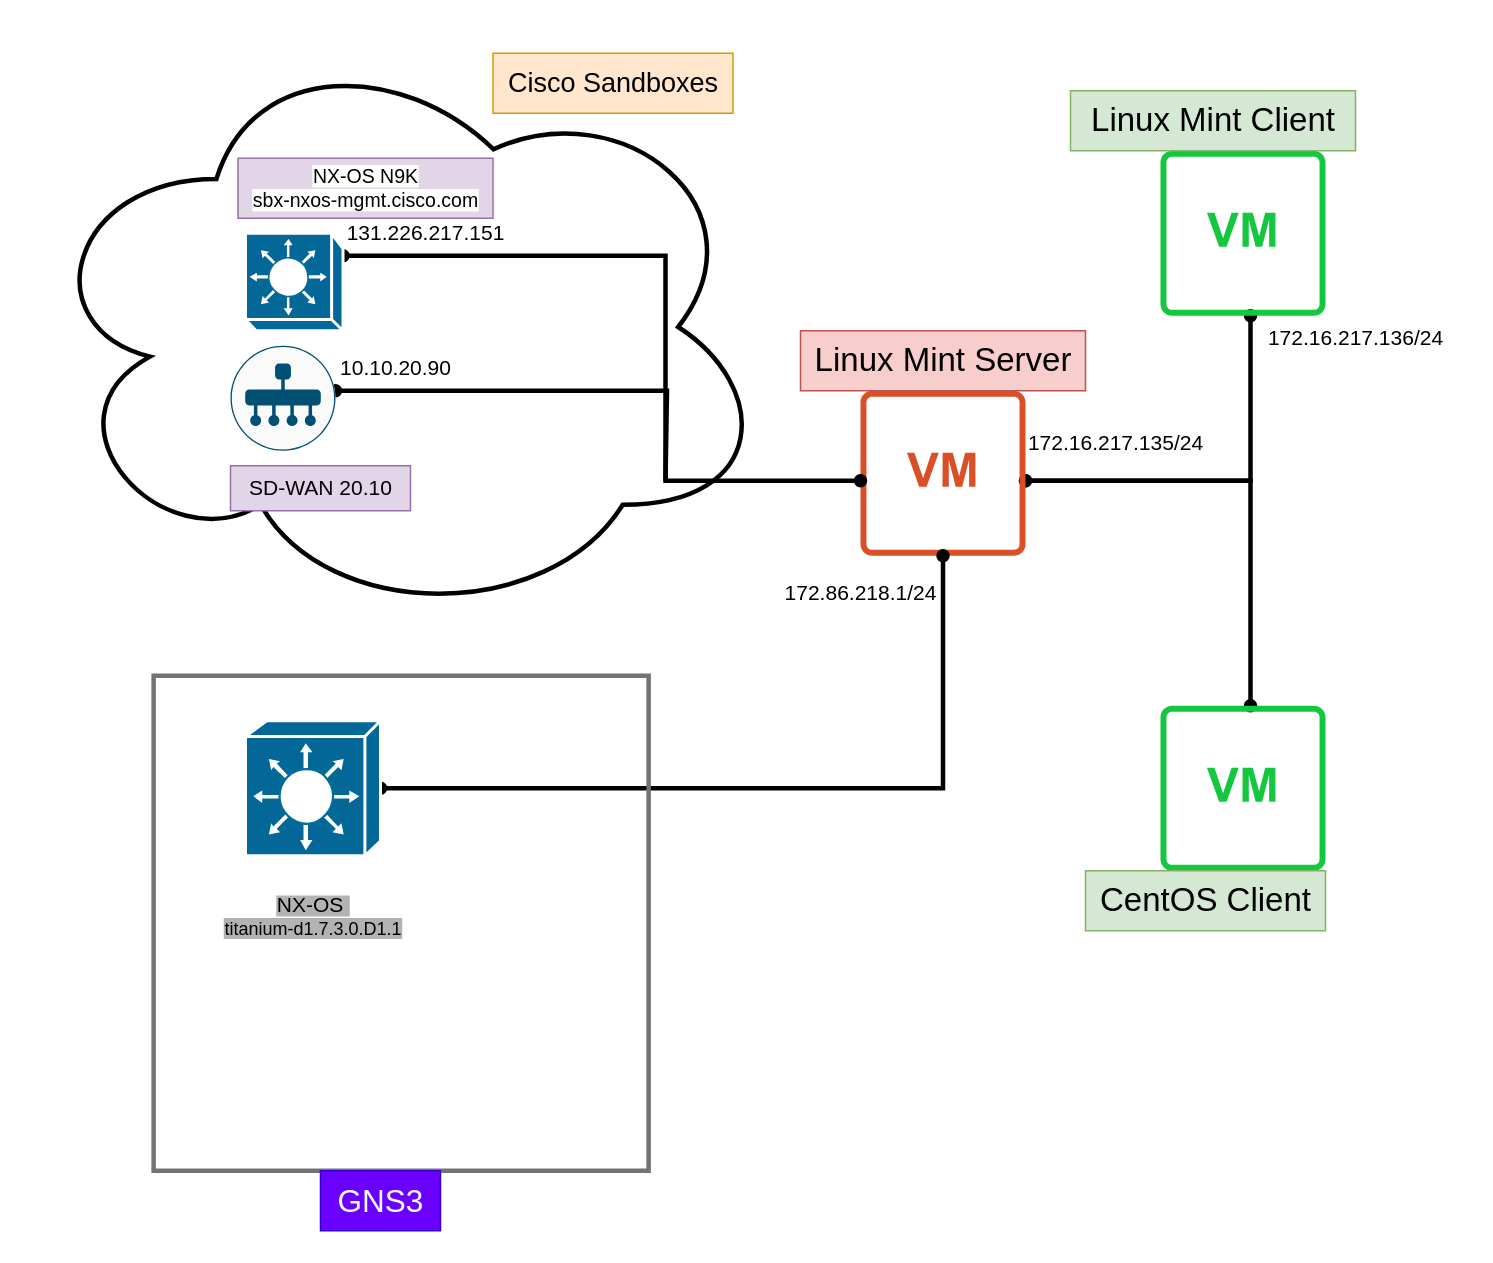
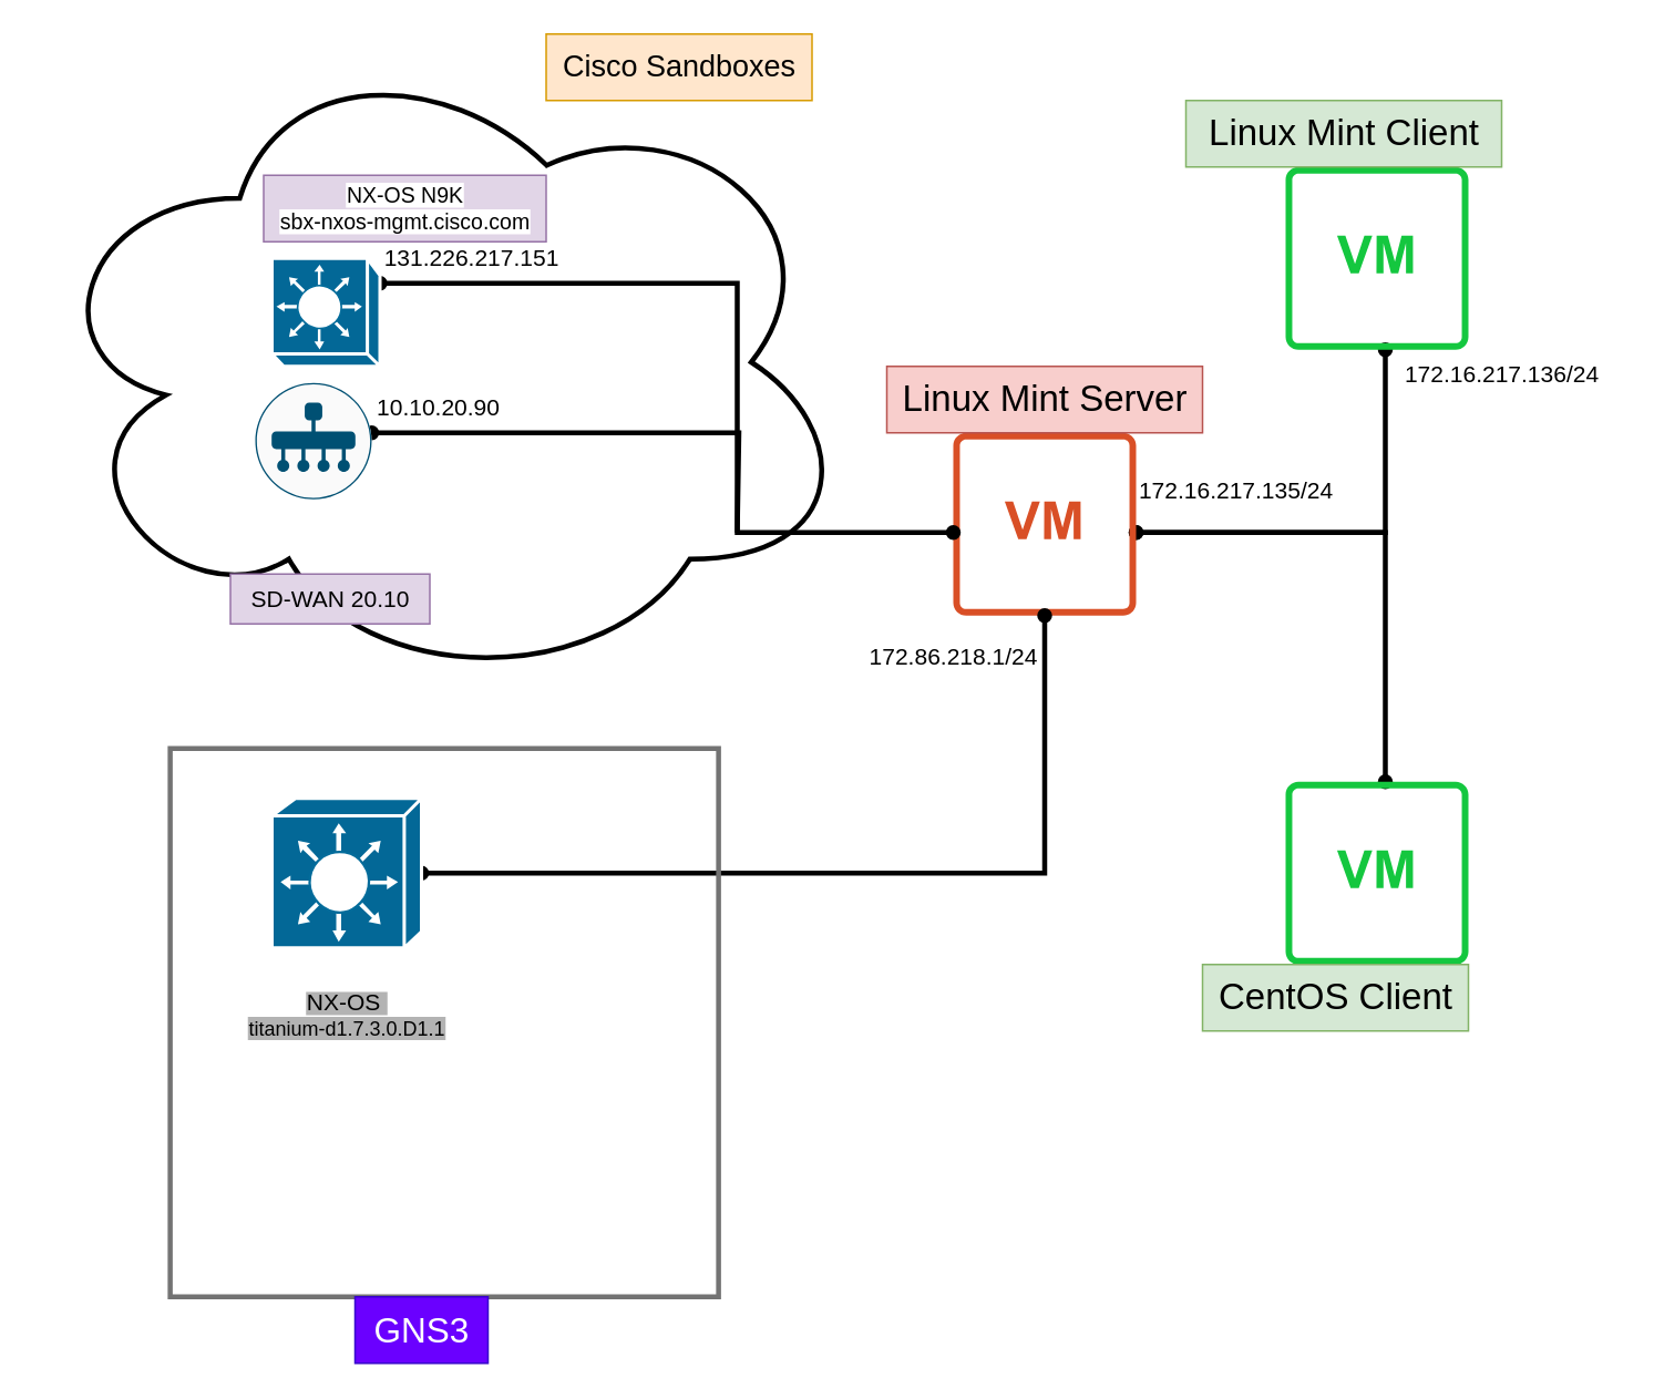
- <mxCell id="21" value="&lt;font style=&quot;font-size: 18px;&quot;&gt;Cisco Sandboxes&lt;/font&gt;" style="text;html=1;align=center;verticalAlign=middle;resizable=0;points=[];autosize=1;strokeColor=#d79b00;fillColor=#ffe6cc;" parent="1" vertex="1"><mxGeometry x="328" y="35" width="160" height="40" as="geometry" /></mxCell>
+ <mxCell id="21" value="&lt;font style=&quot;font-size: 18px;&quot;&gt;Cisco Sandboxes&lt;/font&gt;" style="text;html=1;align=center;verticalAlign=middle;resizable=0;points=[];autosize=1;strokeColor=#d79b00;fillColor=#ffe6cc;" parent="1" vertex="1"><mxGeometry x="328" width="160" height="40" as="geometry" y="20" /></mxCell>
- <mxCell id="26" value="&lt;font style=&quot;font-size: 14px;&quot;&gt;SD-WAN 20.10&lt;/font&gt;" style="text;html=1;align=center;verticalAlign=middle;resizable=0;points=[];autosize=1;strokeColor=#9673a6;fillColor=#e1d5e7;" parent="1" vertex="1"><mxGeometry x="153" y="310" width="120" height="30" as="geometry" /></mxCell>
+ <mxCell id="26" value="&lt;font style=&quot;font-size: 14px;&quot;&gt;SD-WAN 20.10&lt;/font&gt;" style="text;html=1;align=center;verticalAlign=middle;resizable=0;points=[];autosize=1;strokeColor=#9673a6;fillColor=#e1d5e7;" parent="1" vertex="1"><mxGeometry x="138" y="345" width="120" height="30" as="geometry" /></mxCell>
